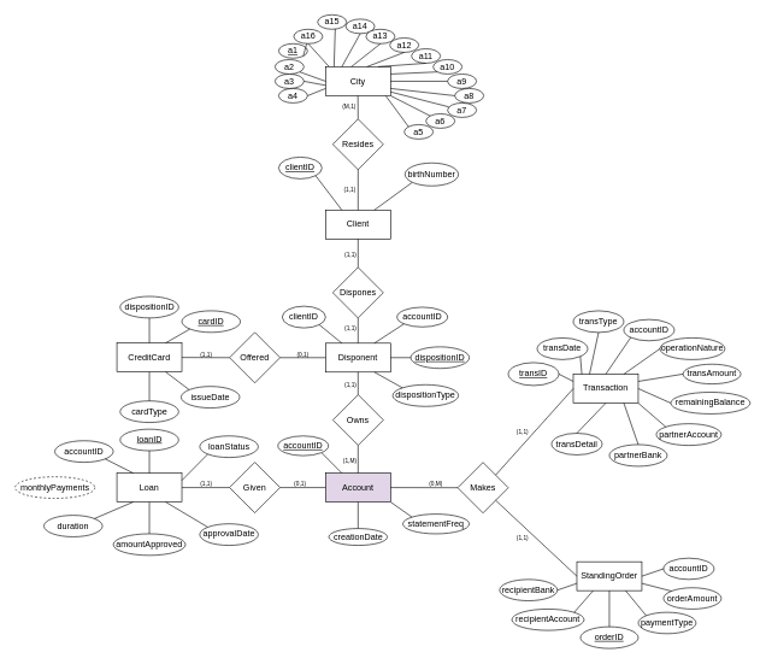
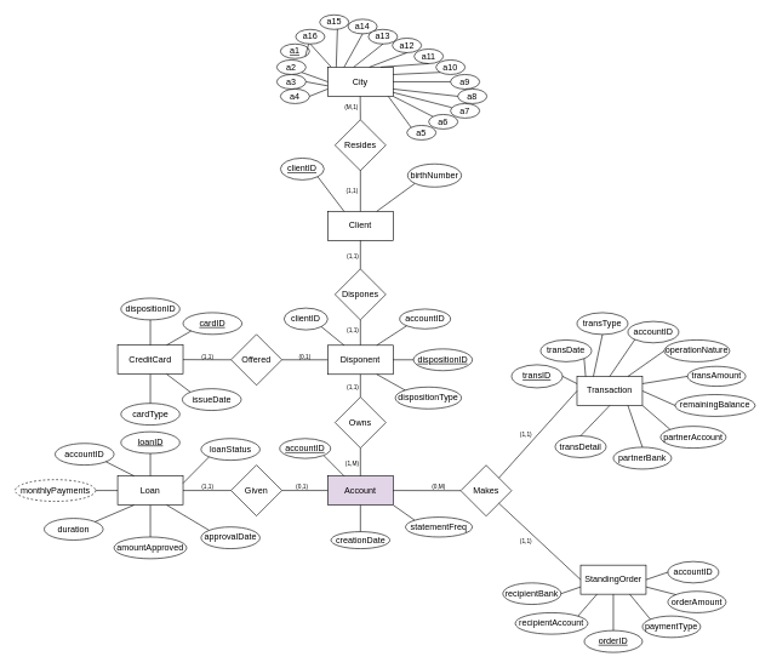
+ <mxCell id="89" value="" style="endArrow=none;html=1;rounded=0;entryX=1;entryY=0.5;entryDx=0;entryDy=0;exitX=0;exitY=0.5;exitDx=0;exitDy=0;" parent="1" source="70" target="145" edge="1"><mxGeometry width="50" height="50" relative="1" as="geometry"><mxPoint x="160" y="672" as="sourcePoint" /><mxPoint x="110.5" y="674.32" as="targetPoint" /></mxGeometry></mxCell>
